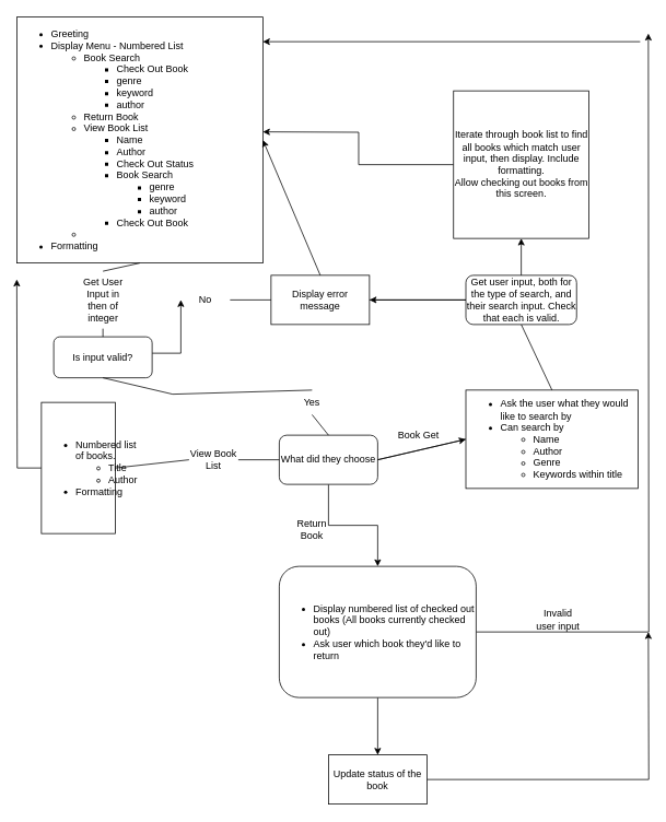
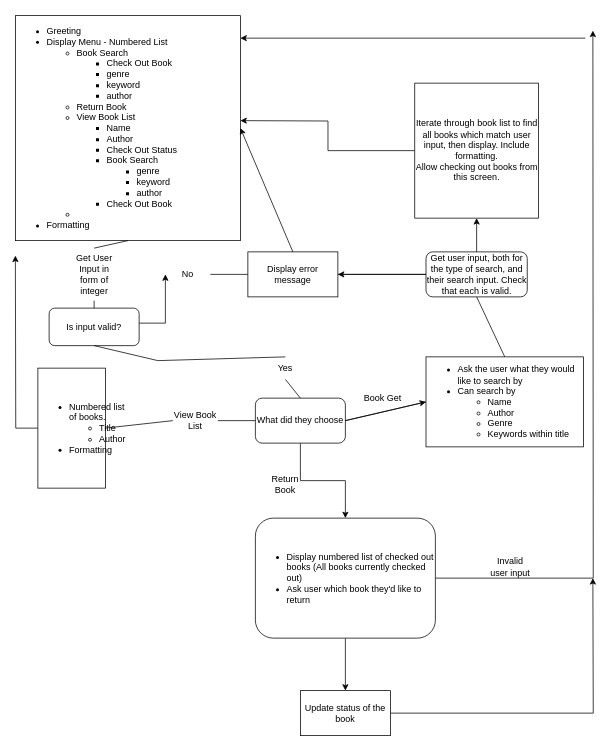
- <mxCell id="6" value="Get User Input in then of integer" style="text;html=1;strokeColor=none;fillColor=none;align=center;verticalAlign=middle;whiteSpace=wrap;rounded=0;" parent="1" vertex="1"><mxGeometry x="97.5" y="330" width="55" height="70" as="geometry" /></mxCell>
+ <mxCell id="6" value="Get User Input in form of integer" style="text;html=1;strokeColor=none;fillColor=none;align=center;verticalAlign=middle;whiteSpace=wrap;rounded=0;" parent="1" vertex="1"><mxGeometry x="97.5" y="330" width="55" height="70" as="geometry" /></mxCell>
